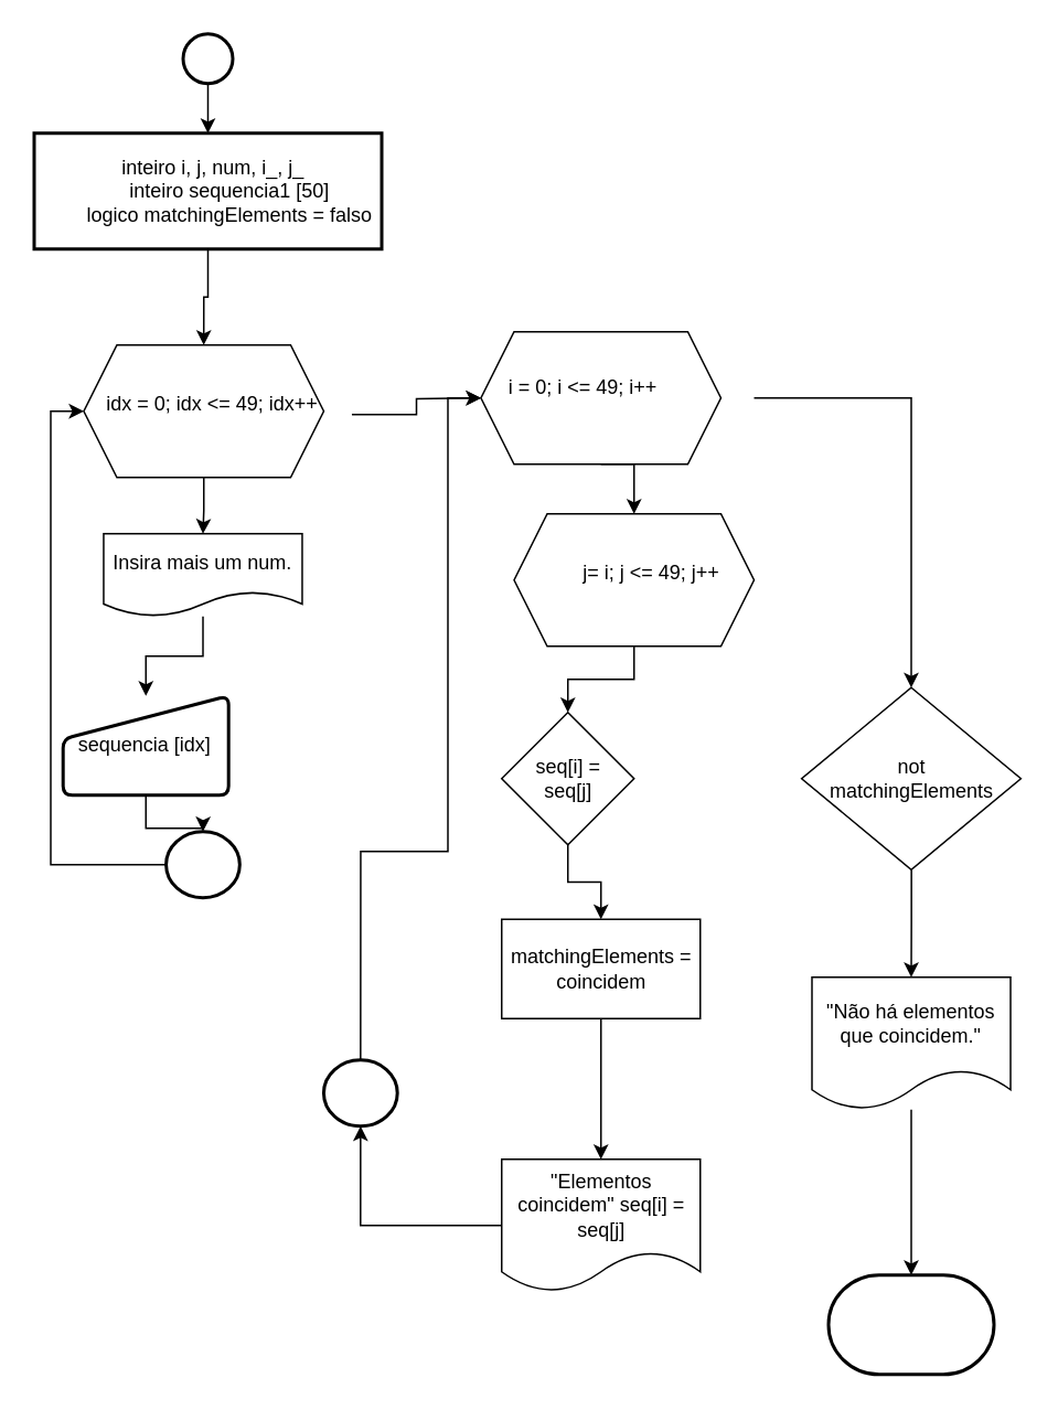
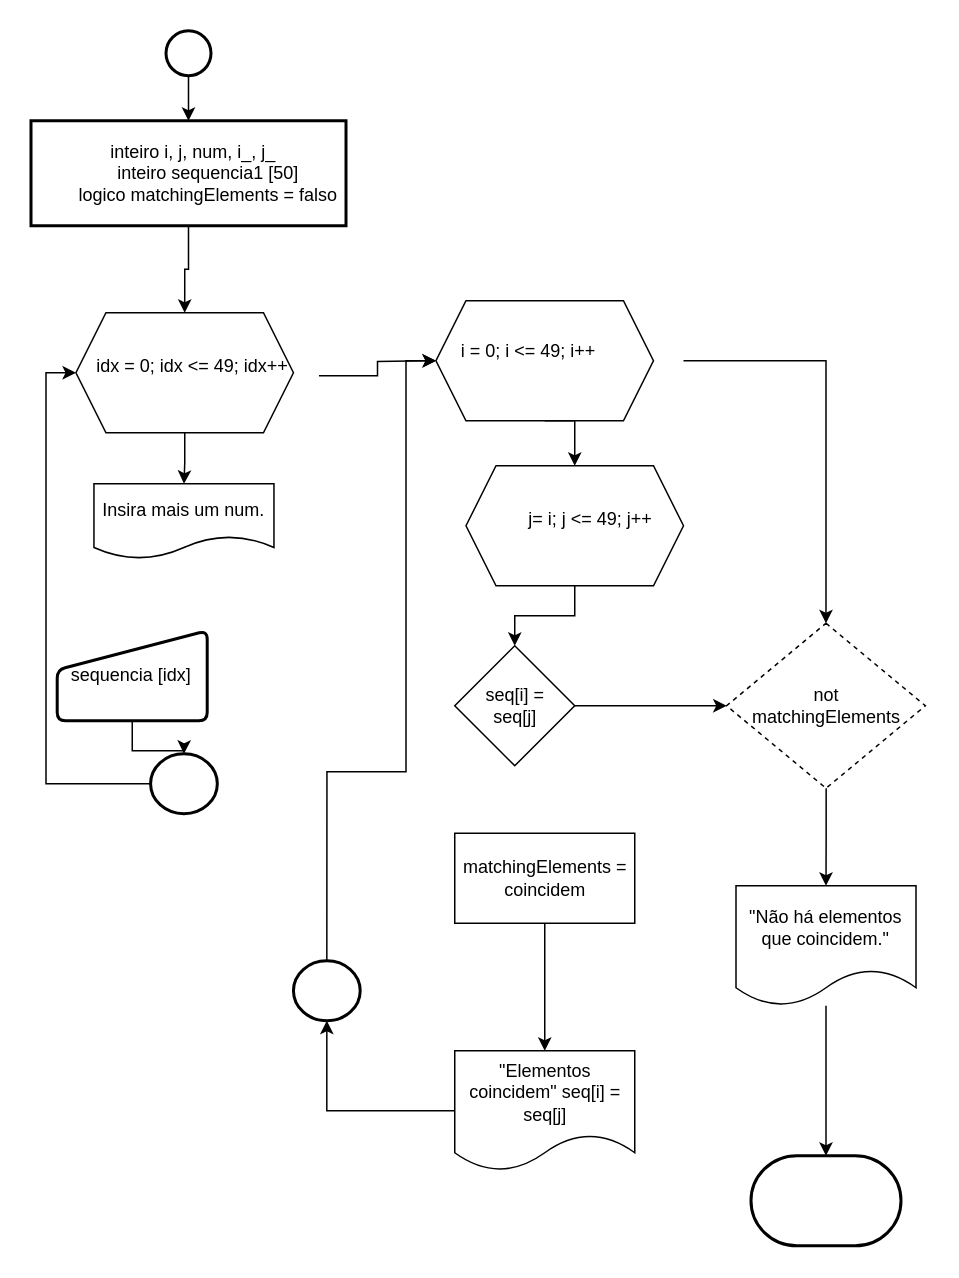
- <mxCell id="9" style="edgeStyle=orthogonalEdgeStyle;rounded=0;orthogonalLoop=1;jettySize=auto;html=1;" edge="1" parent="1" source="10" target="12"><mxGeometry relative="1" as="geometry" /></mxCell>
- <mxCell id="33" value="not&lt;br&gt;matchingElements" style="rhombus;whiteSpace=wrap;html=1;" vertex="1" parent="1"><mxGeometry x="483.75" y="415" width="132.5" height="110" as="geometry" /></mxCell>
+ <mxCell id="33" value="not&lt;br&gt;matchingElements" style="rhombus;whiteSpace=wrap;html=1;dashed=1;" vertex="1" parent="1"><mxGeometry x="483.75" y="415" width="132.5" height="110" as="geometry" /></mxCell>
- <mxCell id="26" value="" style="edgeStyle=orthogonalEdgeStyle;rounded=0;orthogonalLoop=1;jettySize=auto;html=1;" edge="1" parent="1" source="27" target="29"><mxGeometry relative="1" as="geometry" /></mxCell>
+ <mxCell id="26" value="" style="edgeStyle=orthogonalEdgeStyle;rounded=0;orthogonalLoop=1;jettySize=auto;html=1;" edge="1" parent="1" source="27" target="33"><mxGeometry relative="1" as="geometry" /></mxCell>
